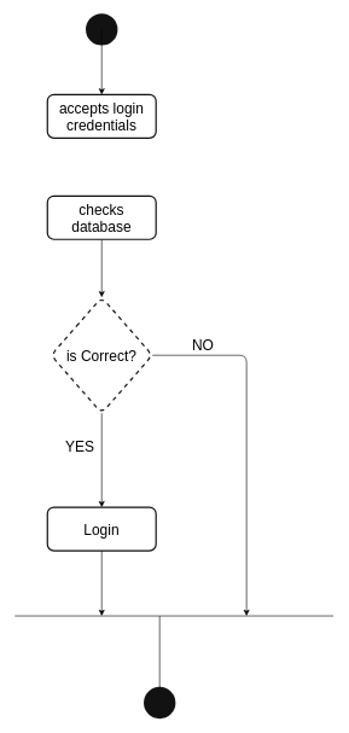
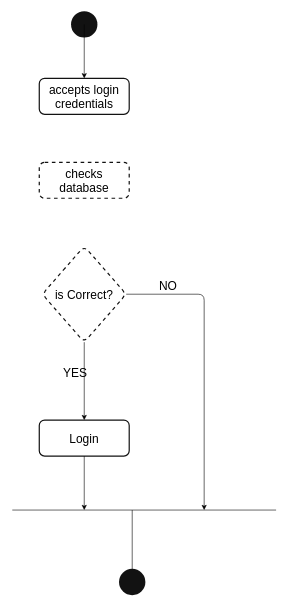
- <mxCell id="6" value="&lt;p style=&quot;font-size: 20px&quot;&gt;checks database&lt;/p&gt;" style="rounded=1;whiteSpace=wrap;html=1;strokeColor=#121212;strokeWidth=2;" vertex="1" parent="1"><mxGeometry x="65" y="270" width="150" height="60" as="geometry" /></mxCell>
+ <mxCell id="6" value="&lt;p style=&quot;font-size: 20px&quot;&gt;checks database&lt;/p&gt;" style="rounded=1;whiteSpace=wrap;html=1;strokeColor=#121212;strokeWidth=2;dashed=1;" vertex="1" parent="1"><mxGeometry x="65" y="270" width="150" height="60" as="geometry" /></mxCell>
- <mxCell id="5" value="" style="edgeStyle=none;html=1;fontSize=20;" edge="1" parent="1" source="6" target="8"><mxGeometry relative="1" as="geometry" /></mxCell>
- <mxCell id="16" value="YES" style="text;html=1;strokeColor=none;fillColor=none;align=center;verticalAlign=middle;whiteSpace=wrap;rounded=0;fontSize=20;" vertex="1" parent="1"><mxGeometry x="80" y="600" width="60" height="30" as="geometry" /></mxCell>
+ <mxCell id="16" value="YES" style="text;html=1;strokeColor=none;fillColor=none;align=center;verticalAlign=middle;whiteSpace=wrap;rounded=0;fontSize=20;" vertex="1" parent="1"><mxGeometry x="95" y="605" width="60" height="30" as="geometry" /></mxCell>
